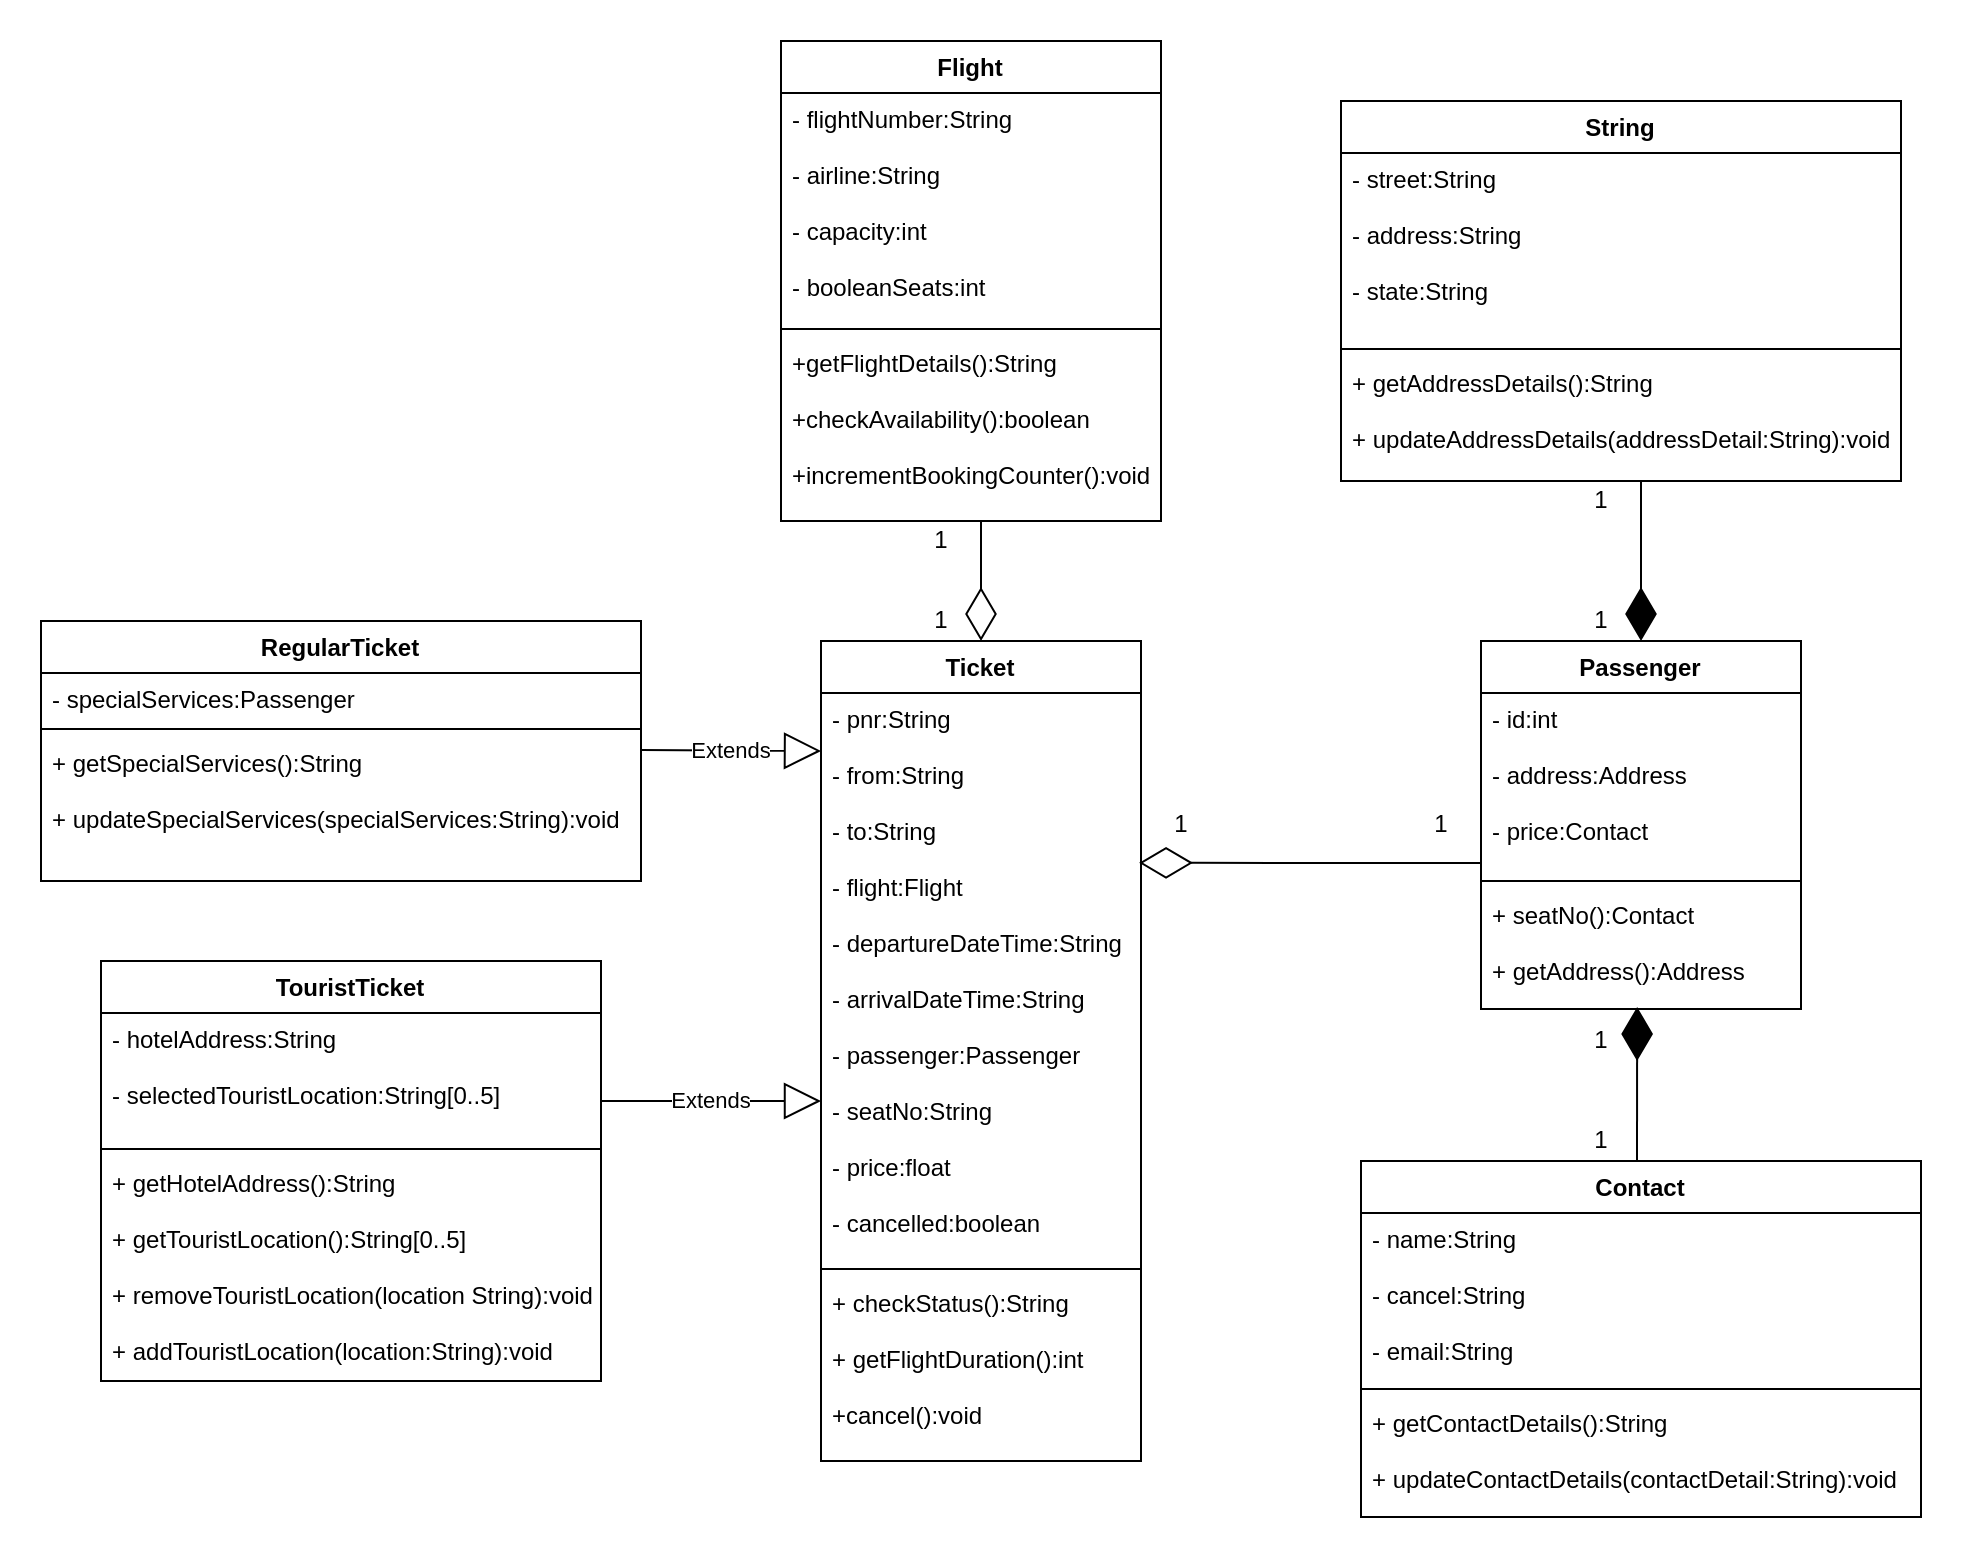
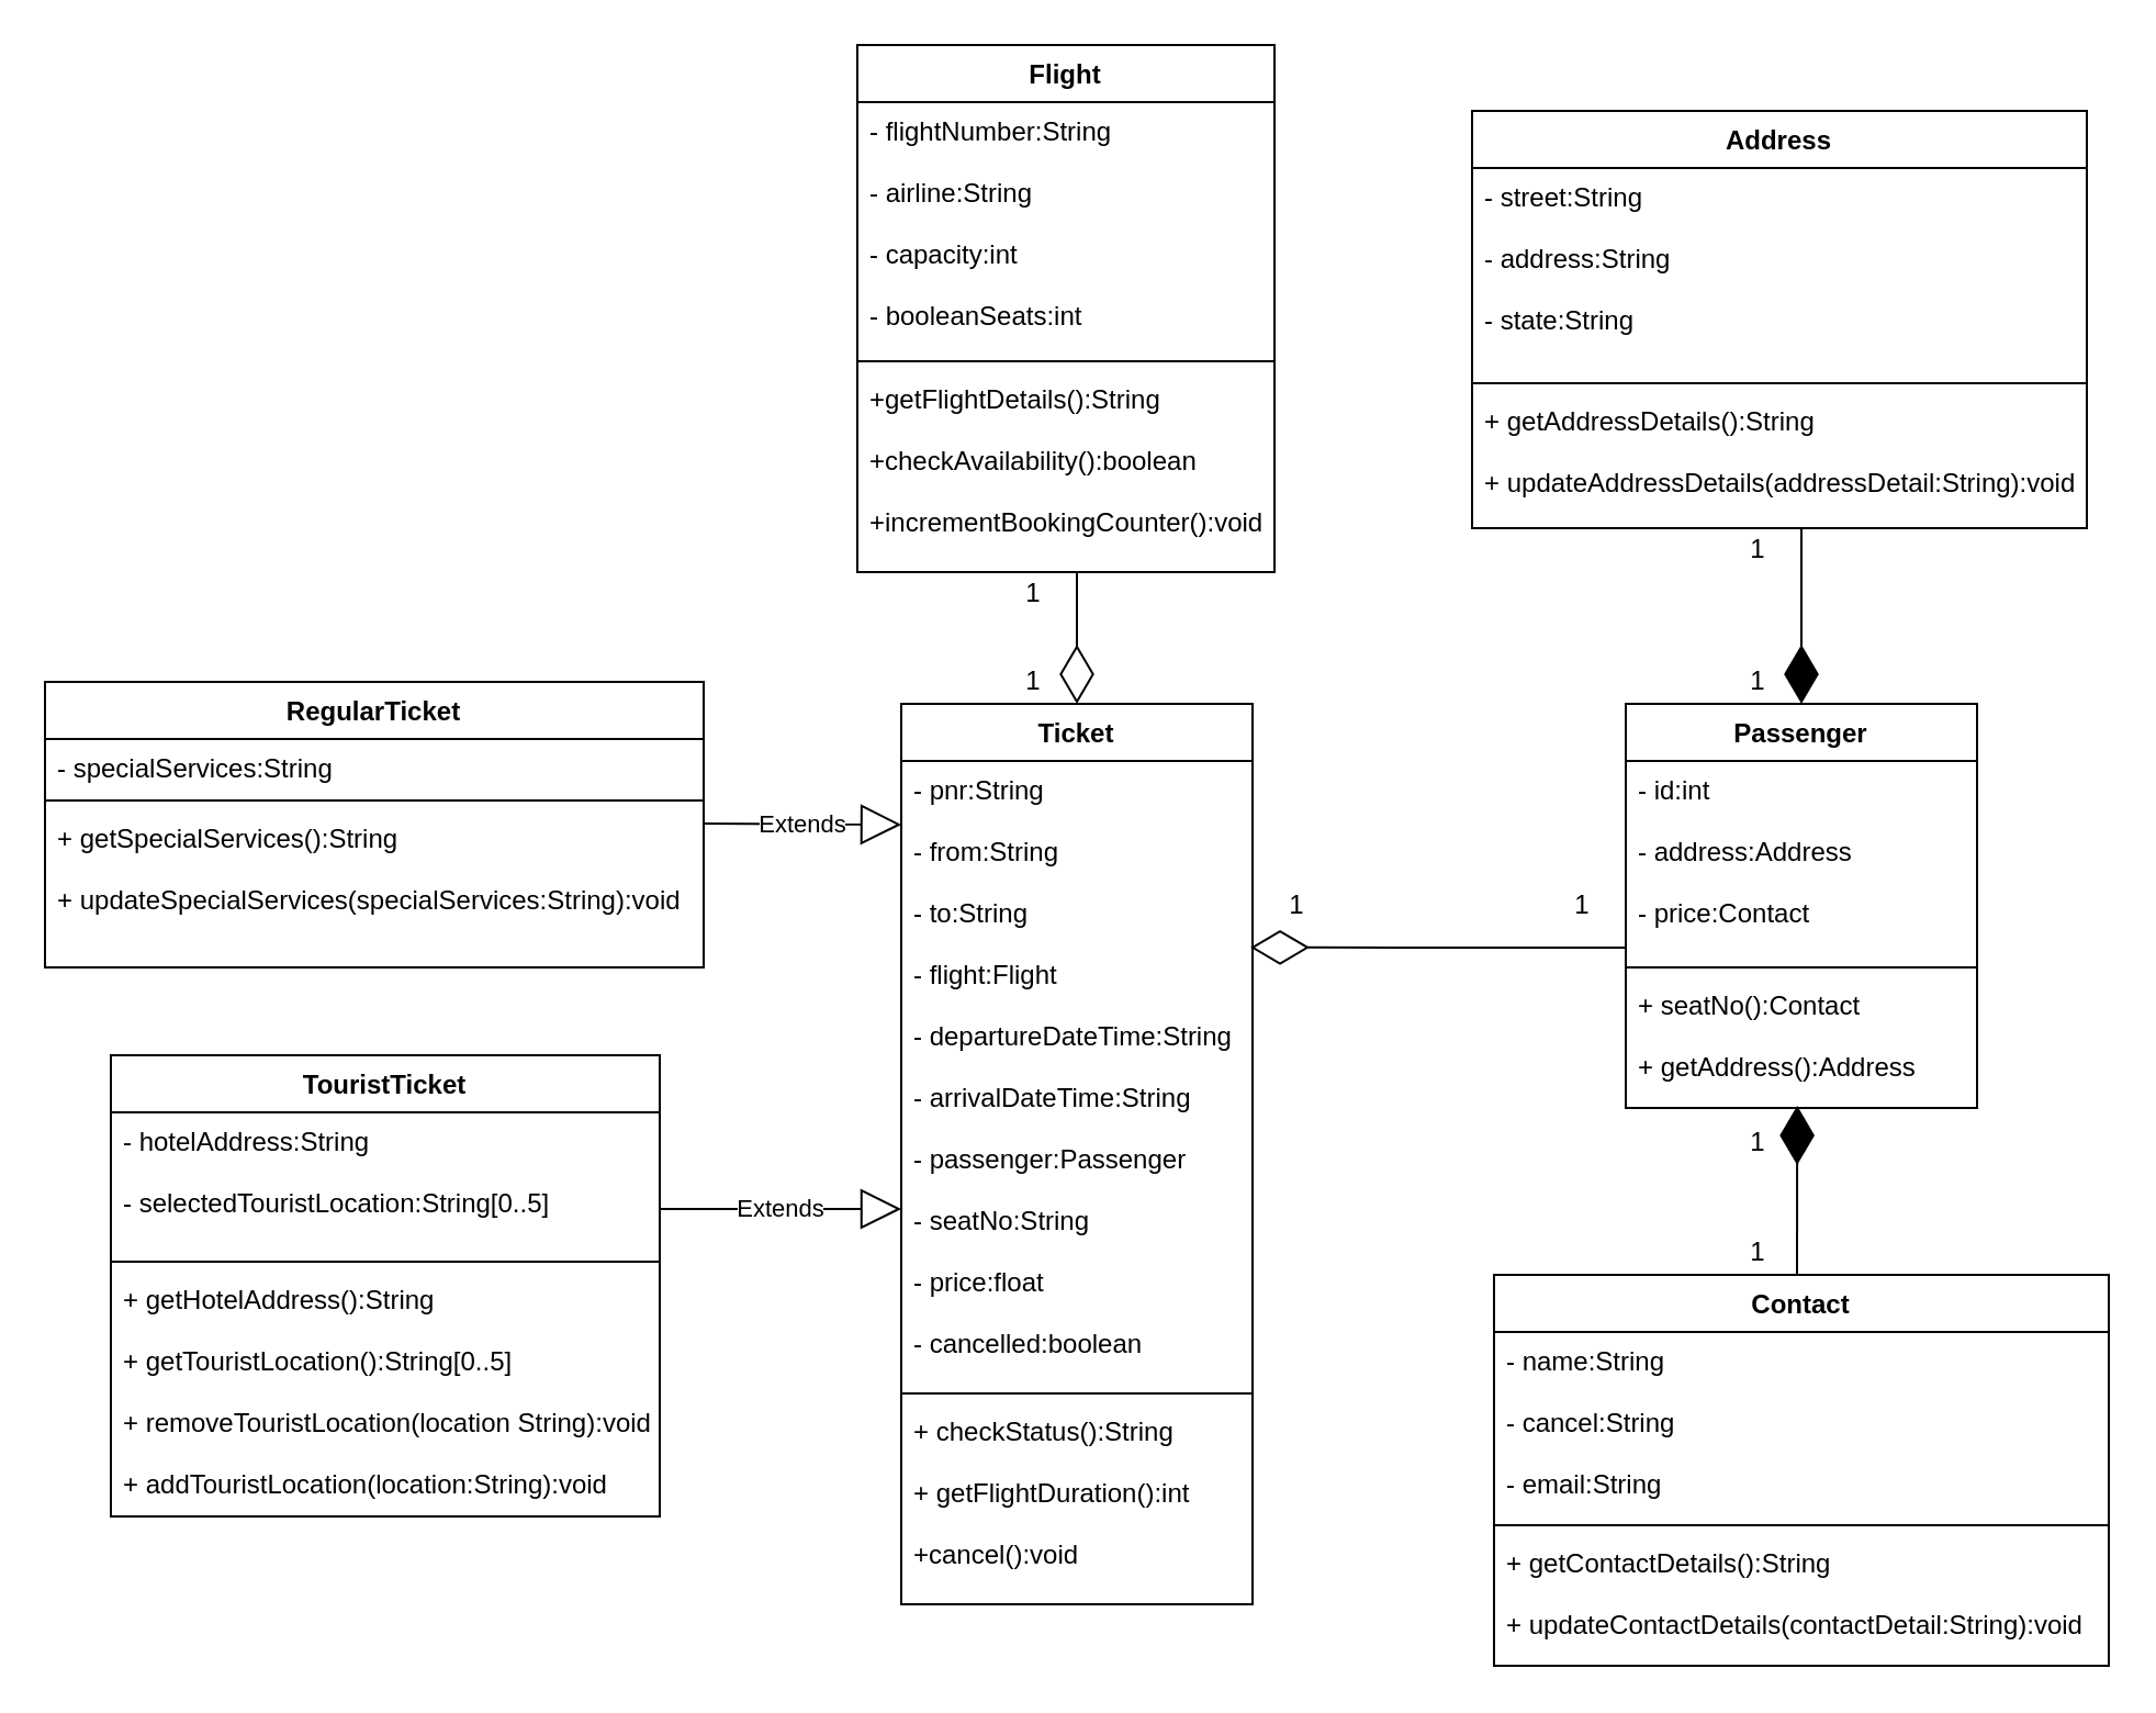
- <mxCell id="6" value="String" style="swimlane;fontStyle=1;align=center;verticalAlign=top;childLayout=stackLayout;horizontal=1;startSize=26;horizontalStack=0;resizeParent=1;resizeParentMax=0;resizeLast=0;collapsible=1;marginBottom=0;" vertex="1" parent="1"><mxGeometry x="670" y="50" width="280" height="190" as="geometry" /></mxCell>
+ <mxCell id="6" value="Address" style="swimlane;fontStyle=1;align=center;verticalAlign=top;childLayout=stackLayout;horizontal=1;startSize=26;horizontalStack=0;resizeParent=1;resizeParentMax=0;resizeLast=0;collapsible=1;marginBottom=0;" vertex="1" parent="1"><mxGeometry x="670" y="50" width="280" height="190" as="geometry" /></mxCell>
- <mxCell id="23" value="- specialServices:Passenger" style="text;strokeColor=none;fillColor=none;align=left;verticalAlign=top;spacingLeft=4;spacingRight=4;overflow=hidden;rotatable=0;points=[[0,0.5],[1,0.5]];portConstraint=eastwest;" vertex="1" parent="22"><mxGeometry y="26" width="300" height="24" as="geometry" /></mxCell>
+ <mxCell id="23" value="- specialServices:String" style="text;strokeColor=none;fillColor=none;align=left;verticalAlign=top;spacingLeft=4;spacingRight=4;overflow=hidden;rotatable=0;points=[[0,0.5],[1,0.5]];portConstraint=eastwest;" vertex="1" parent="22"><mxGeometry y="26" width="300" height="24" as="geometry" /></mxCell>
